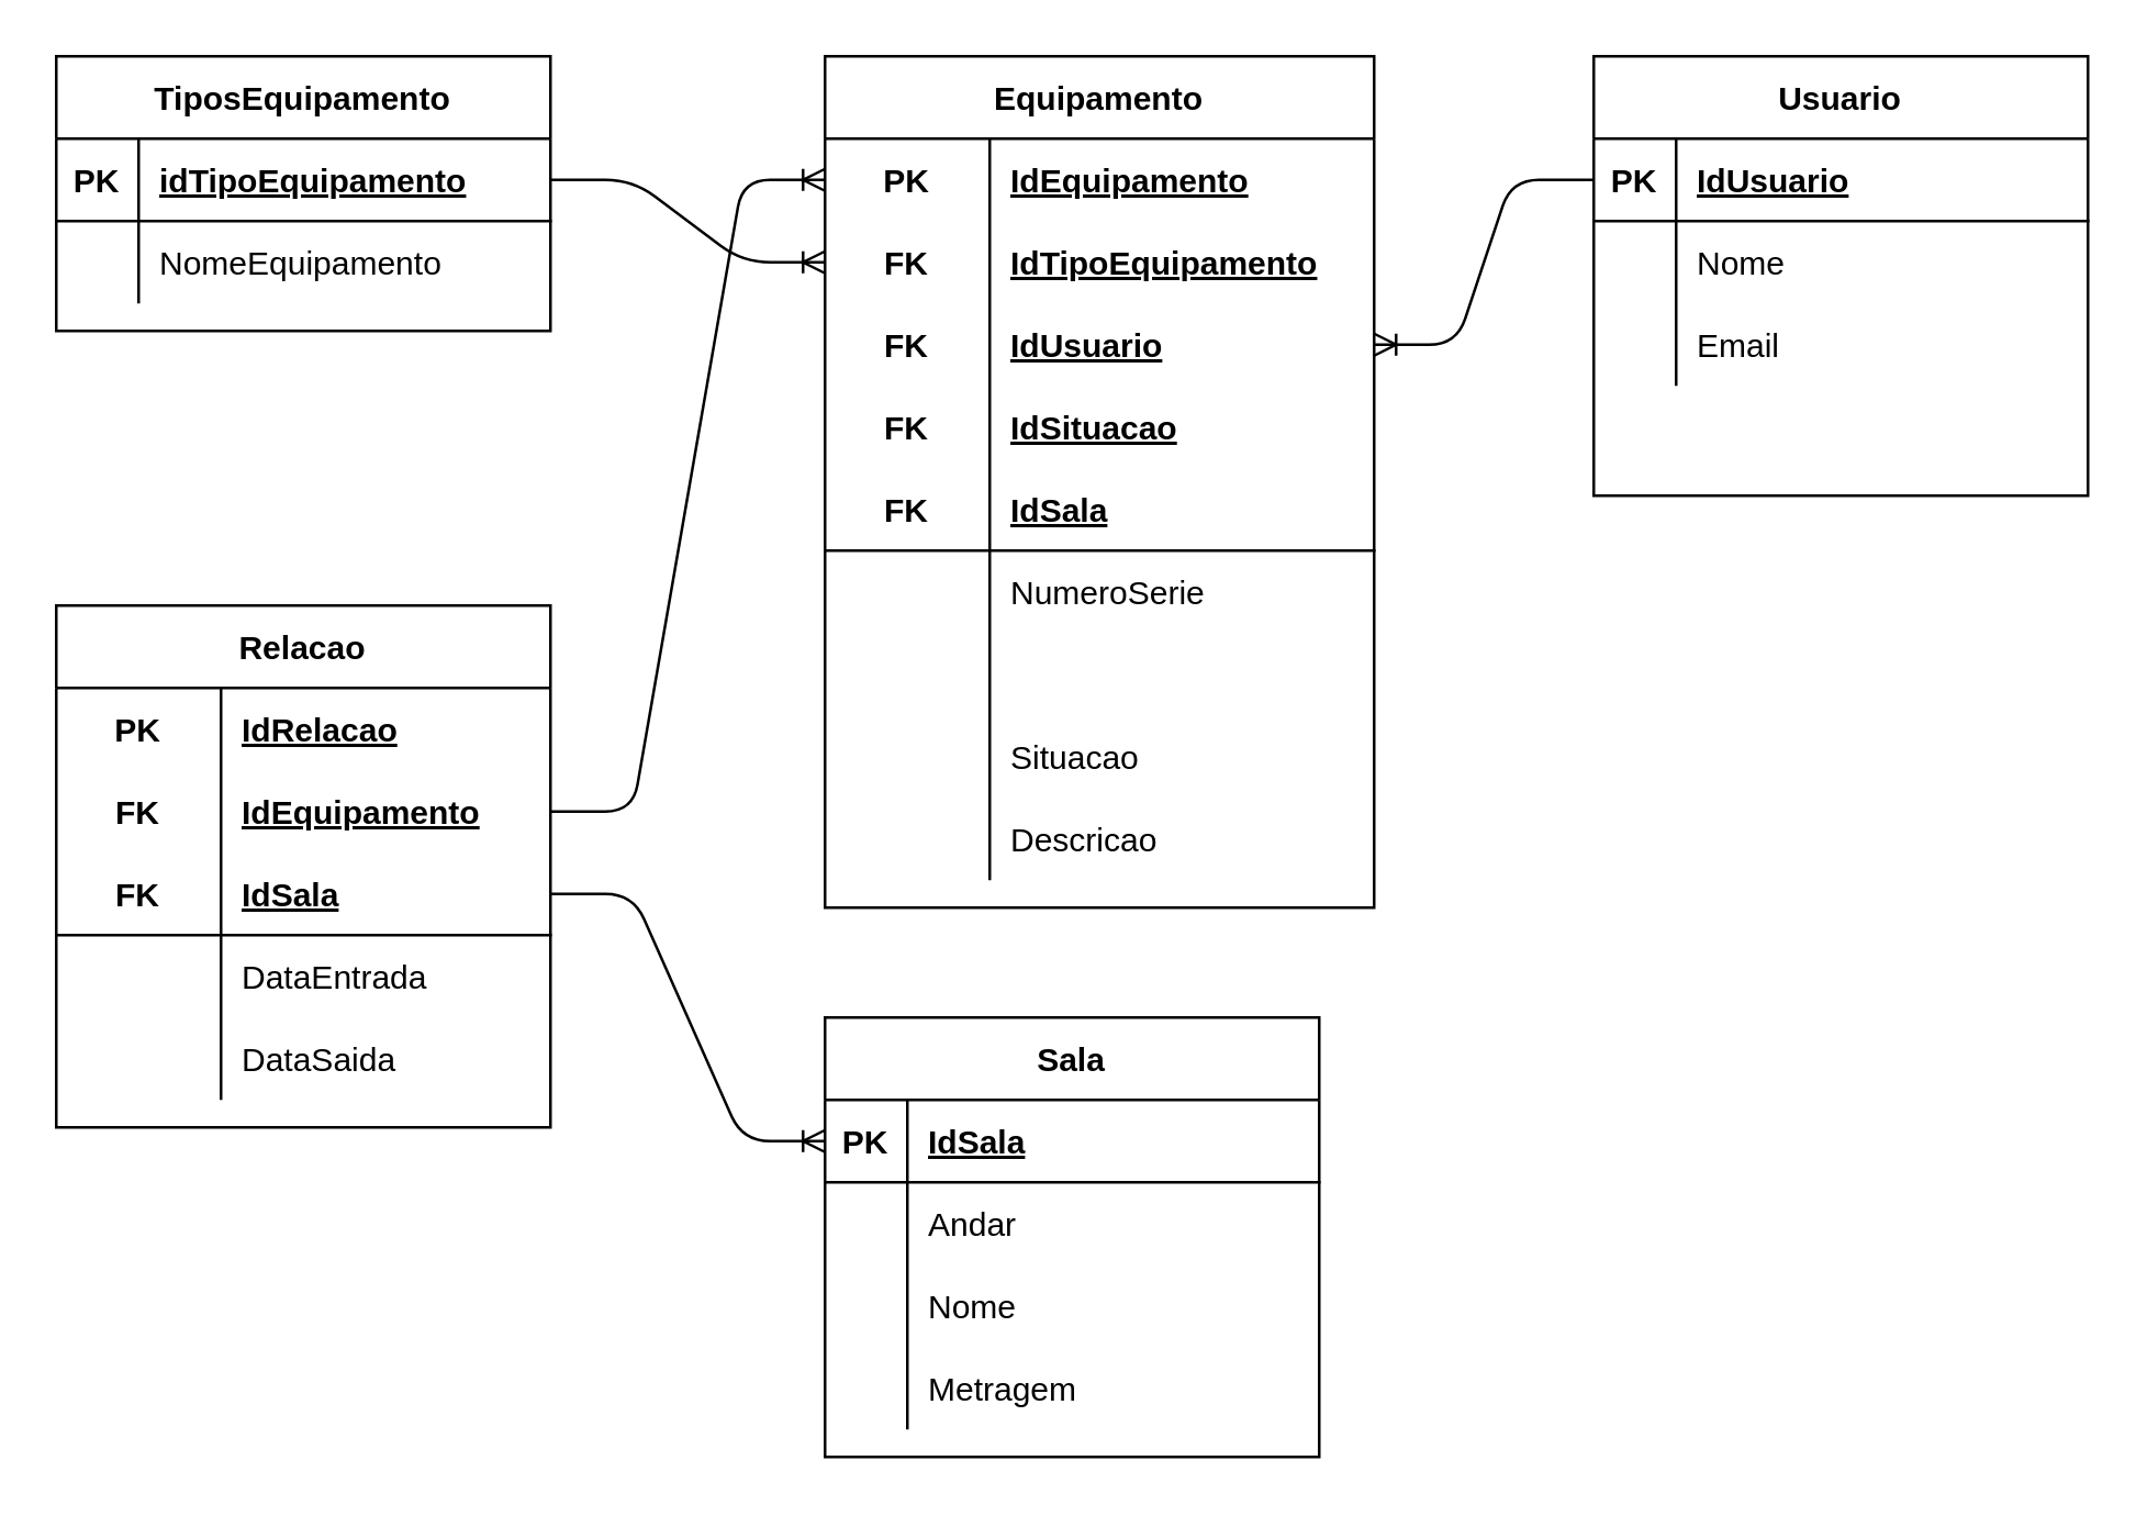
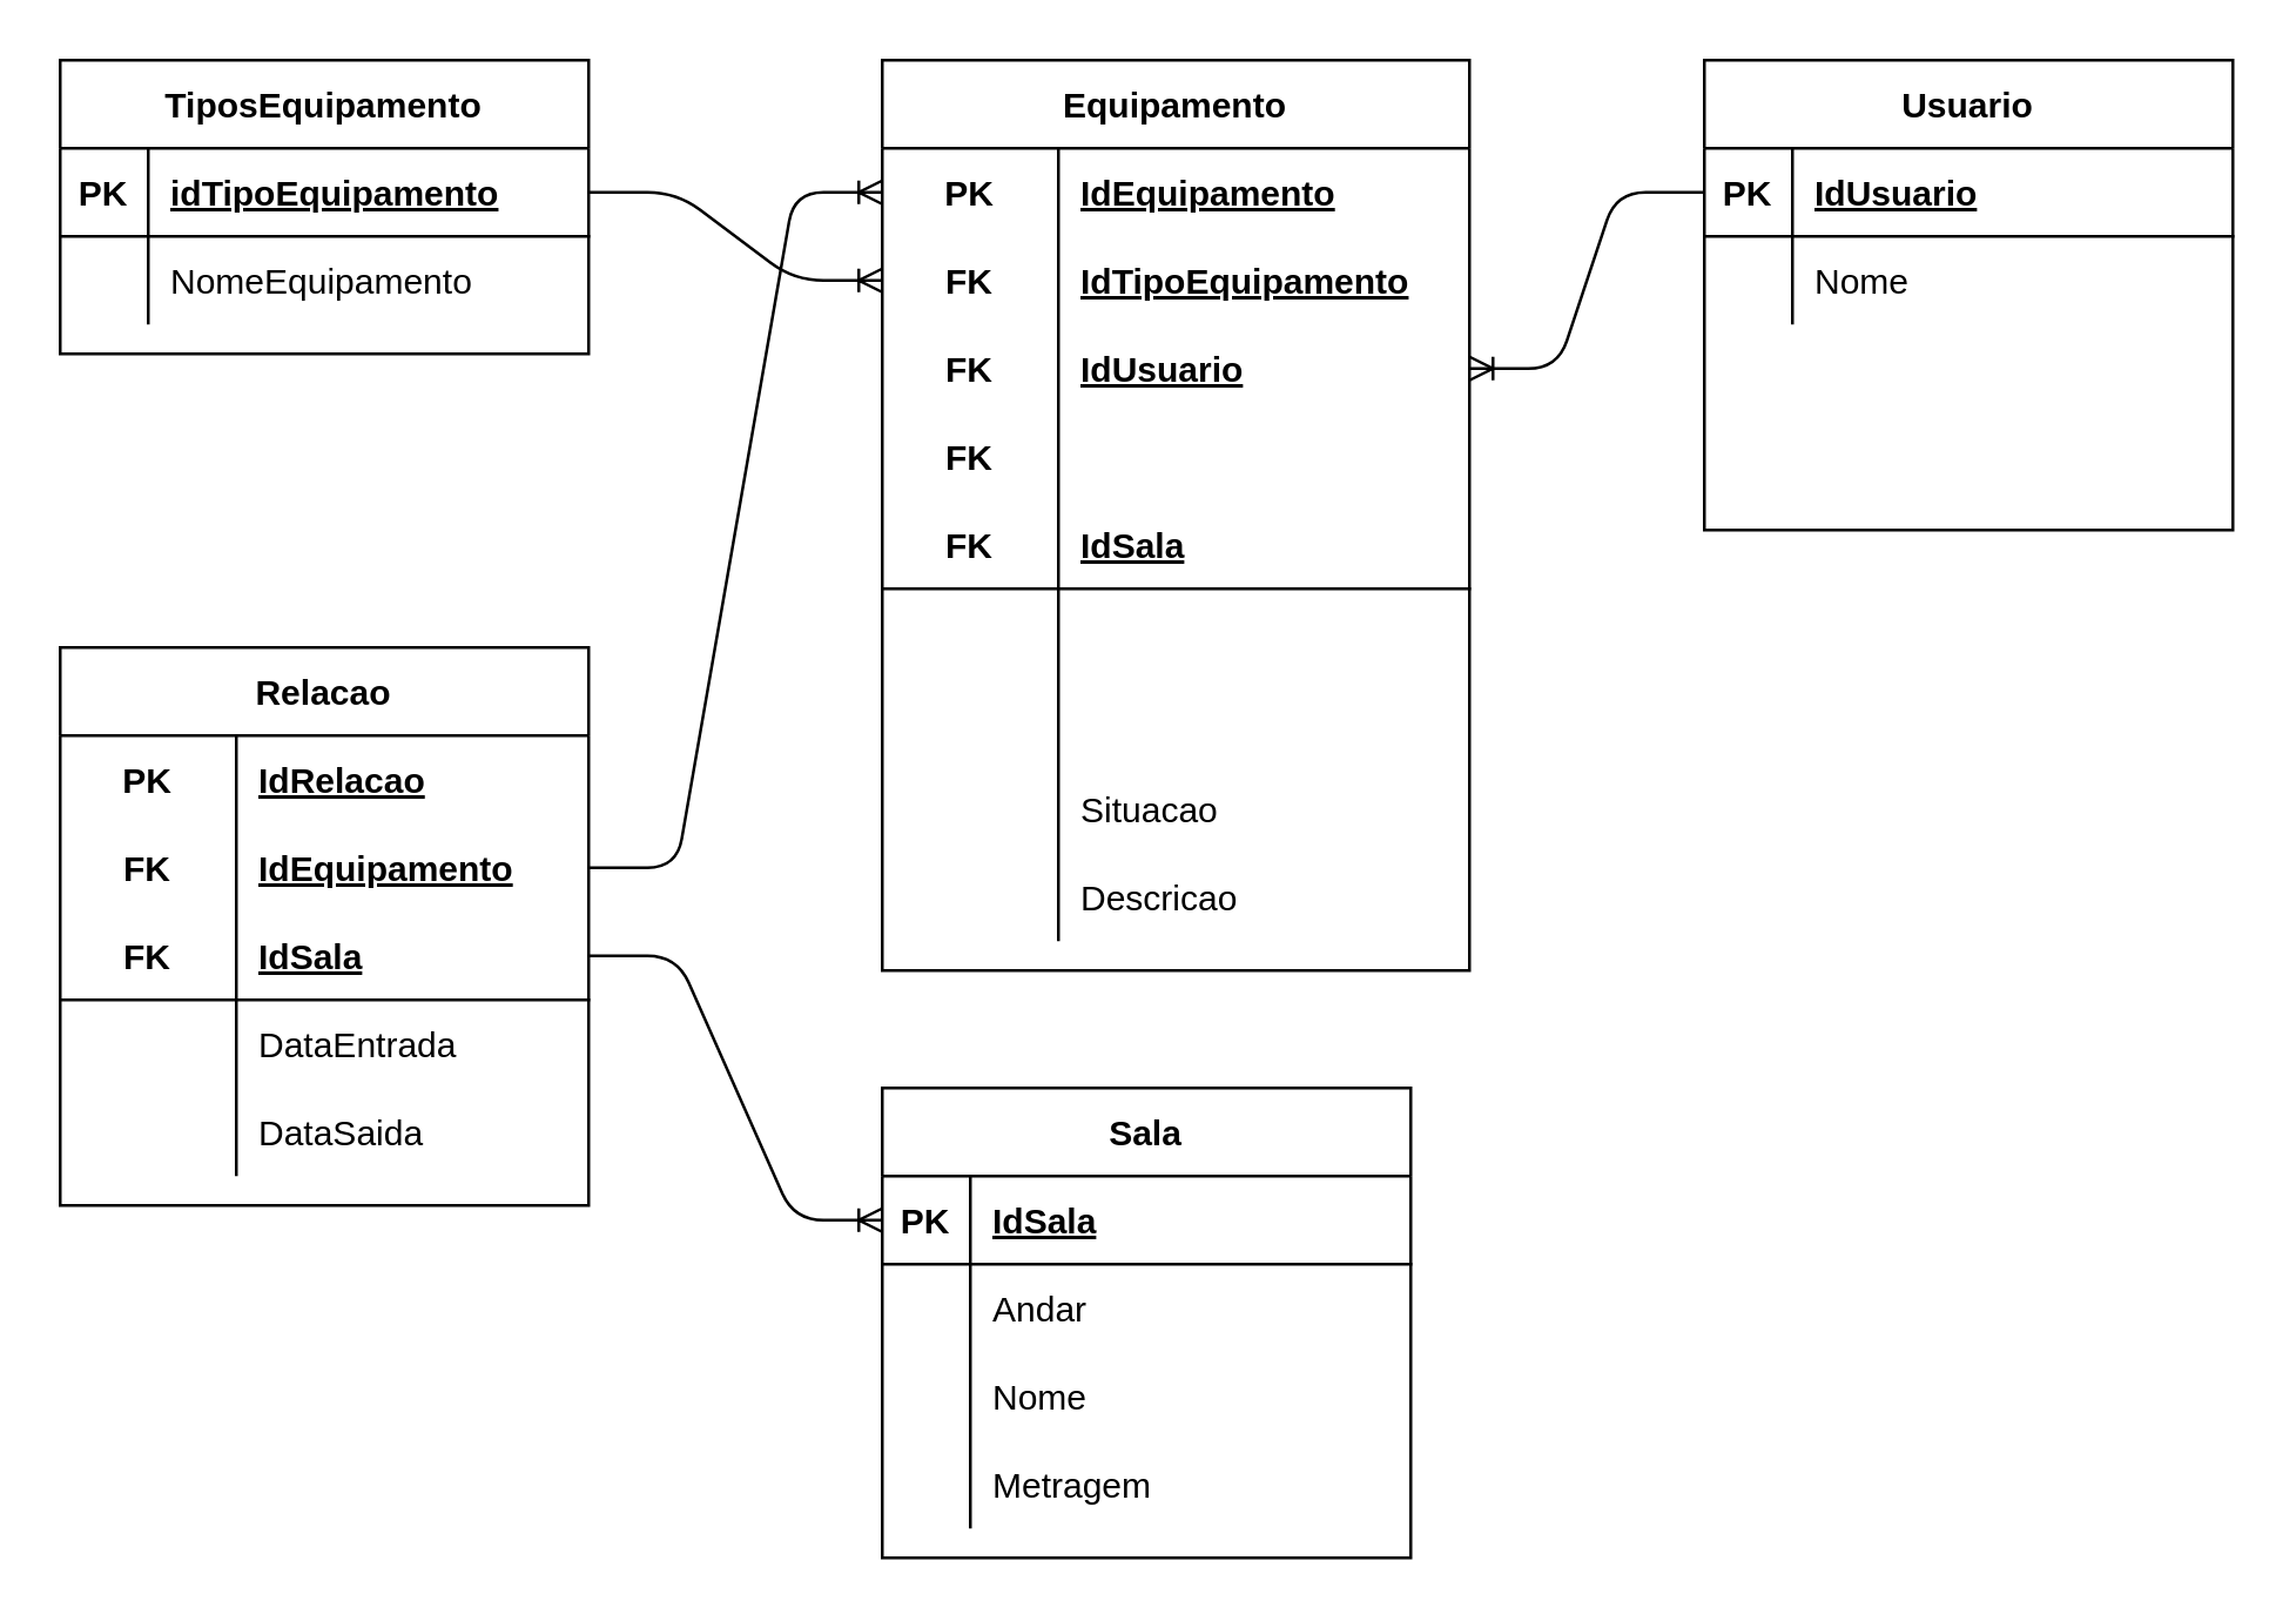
- <mxCell id="31" value="Email" style="shape=partialRectangle;connectable=0;fillColor=none;top=0;left=0;bottom=0;right=0;align=left;spacingLeft=6;overflow=hidden;" parent="29" vertex="1"><mxGeometry x="30" width="150" height="30" as="geometry" /></mxCell>
- <mxCell id="46" value="IdSituacao" style="shape=partialRectangle;connectable=0;fillColor=none;top=0;left=0;bottom=0;right=0;align=left;spacingLeft=6;fontStyle=5;overflow=hidden;" parent="44" vertex="1"><mxGeometry x="60" width="140" height="30" as="geometry" /></mxCell>
- <mxCell id="52" value="NumeroSerie" style="shape=partialRectangle;connectable=0;fillColor=none;top=0;left=0;bottom=0;right=0;align=left;spacingLeft=6;overflow=hidden;" parent="50" vertex="1"><mxGeometry x="60" width="140" height="30" as="geometry" /></mxCell>
